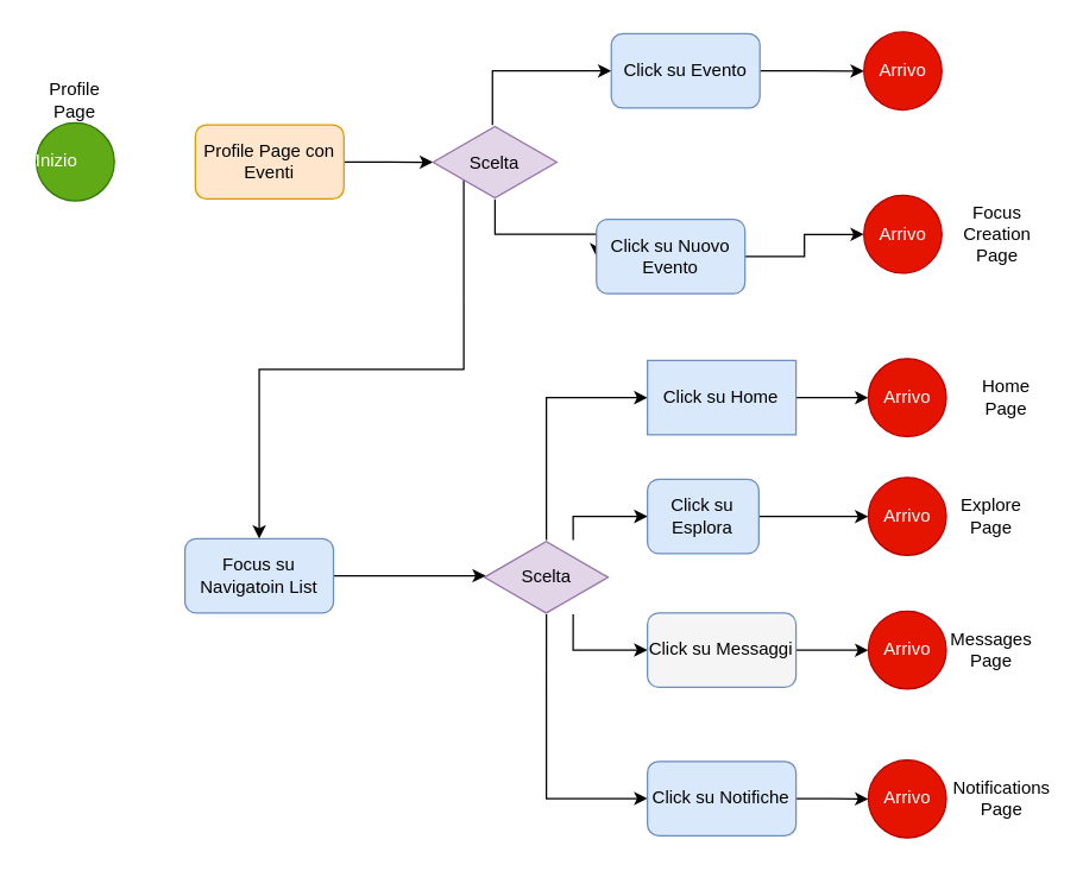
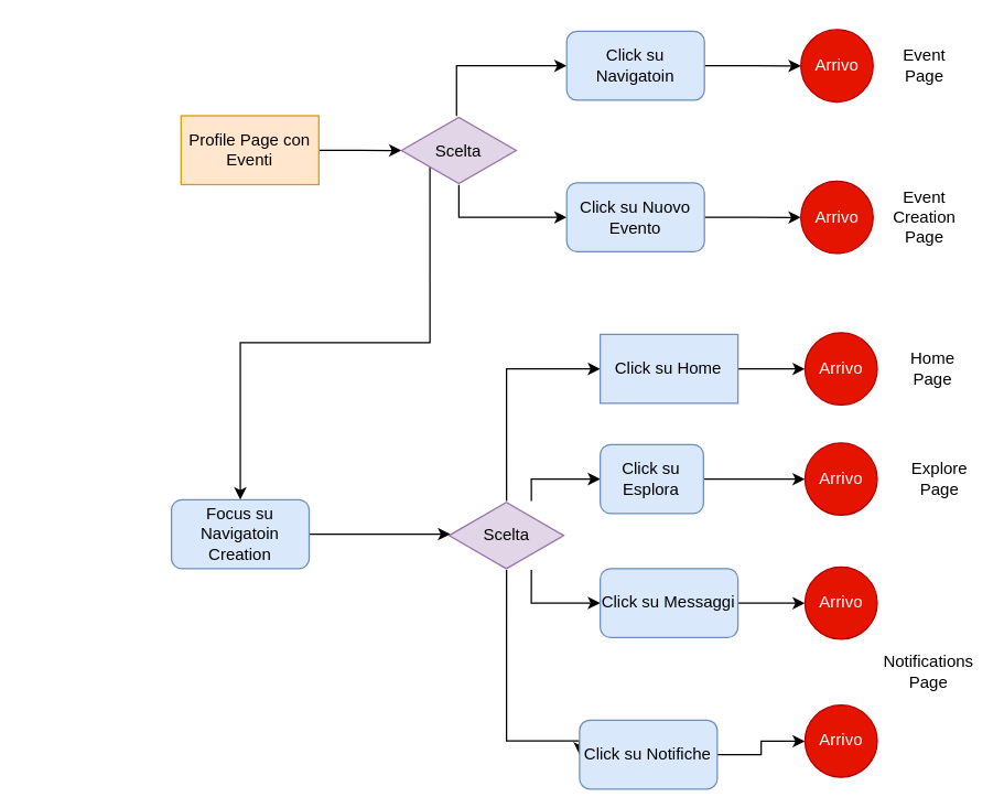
- <mxCell id="11" value="Click su Evento" style="rounded=1;whiteSpace=wrap;html=1;fillColor=#dae8fc;strokeColor=#6c8ebf;" vertex="1" parent="1"><mxGeometry x="411" y="22" width="100" height="50" as="geometry" /></mxCell>
+ <mxCell id="11" value="Click su Navigatoin" style="rounded=1;whiteSpace=wrap;html=1;fillColor=#dae8fc;strokeColor=#6c8ebf;" vertex="1" parent="1"><mxGeometry x="411" y="22" width="100" height="50" as="geometry" /></mxCell>
+ <mxCell id="16" value="Event Page" style="text;html=1;strokeColor=none;fillColor=none;align=center;verticalAlign=middle;whiteSpace=wrap;rounded=0;" vertex="1" parent="1"><mxGeometry x="641" y="32" width="60" height="30" as="geometry" /></mxCell>
- <mxCell id="3" value="Profile Page" style="text;html=1;strokeColor=none;fillColor=none;align=center;verticalAlign=middle;whiteSpace=wrap;rounded=0;" parent="1" vertex="1"><mxGeometry x="20" y="52" width="60" height="30" as="geometry" /></mxCell>
- <mxCell id="2" value="Inizio&lt;span style=&quot;white-space: pre;&quot;&gt;&#09;&lt;/span&gt;" style="ellipse;whiteSpace=wrap;html=1;aspect=fixed;fillColor=#60a917;strokeColor=#2D7600;fontColor=#ffffff;" parent="1" vertex="1"><mxGeometry x="24" y="82" width="52.5" height="52.5" as="geometry" /></mxCell>
- <mxCell id="5" value="Profile Page con Eventi" style="rounded=1;whiteSpace=wrap;html=1;fillColor=#ffe6cc;strokeColor=#d79b00;" vertex="1" parent="1"><mxGeometry x="131" y="83.25" width="100" height="50" as="geometry" /></mxCell>
+ <mxCell id="5" value="Profile Page con Eventi" style="whiteSpace=wrap;html=1;fillColor=#ffe6cc;strokeColor=#d79b00;rounded=0;" vertex="1" parent="1"><mxGeometry x="131" y="83.25" width="100" height="50" as="geometry" /></mxCell>
- <mxCell id="17" value="Focus Creation Page" style="text;html=1;strokeColor=none;fillColor=none;align=center;verticalAlign=middle;whiteSpace=wrap;rounded=0;" vertex="1" parent="1"><mxGeometry x="641" y="142" width="60" height="30" as="geometry" /></mxCell>
+ <mxCell id="17" value="Event Creation Page" style="text;html=1;strokeColor=none;fillColor=none;align=center;verticalAlign=middle;whiteSpace=wrap;rounded=0;" vertex="1" parent="1"><mxGeometry x="641" y="142" width="60" height="30" as="geometry" /></mxCell>
- <mxCell id="13" value="Click su Nuovo Evento" style="rounded=1;whiteSpace=wrap;html=1;fillColor=#dae8fc;strokeColor=#6c8ebf;" vertex="1" parent="1"><mxGeometry x="401" y="147" width="100" height="50" as="geometry" /></mxCell>
+ <mxCell id="13" value="Click su Nuovo Evento" style="rounded=1;whiteSpace=wrap;html=1;fillColor=#dae8fc;strokeColor=#6c8ebf;" vertex="1" parent="1"><mxGeometry x="411" y="132" width="100" height="50" as="geometry" /></mxCell>
- <mxCell id="37" value="Explore Page" style="text;html=1;strokeColor=none;fillColor=none;align=center;verticalAlign=middle;whiteSpace=wrap;rounded=0;" vertex="1" parent="1"><mxGeometry x="636.5" y="332" width="60" height="30" as="geometry" /></mxCell>
+ <mxCell id="37" value="Explore Page" style="text;html=1;strokeColor=none;fillColor=none;align=center;verticalAlign=middle;whiteSpace=wrap;rounded=0;" vertex="1" parent="1"><mxGeometry x="651.5" y="332" width="60" height="30" as="geometry" /></mxCell>
- <mxCell id="19" value="Focus su Navigatoin List" style="rounded=1;whiteSpace=wrap;html=1;fillColor=#dae8fc;strokeColor=#6c8ebf;" vertex="1" parent="1"><mxGeometry x="124" y="362" width="100" height="50" as="geometry" /></mxCell>
+ <mxCell id="19" value="Focus su Navigatoin Creation" style="rounded=1;whiteSpace=wrap;html=1;fillColor=#dae8fc;strokeColor=#6c8ebf;" vertex="1" parent="1"><mxGeometry x="124" y="362" width="100" height="50" as="geometry" /></mxCell>
- <mxCell id="29" value="Click su Messaggi" style="rounded=1;whiteSpace=wrap;html=1;fillColor=#f5f5f5;strokeColor=#6c8ebf;" vertex="1" parent="1"><mxGeometry x="435.33" y="412" width="100" height="50" as="geometry" /></mxCell>
+ <mxCell id="29" value="Click su Messaggi" style="rounded=1;whiteSpace=wrap;html=1;fillColor=#dae8fc;strokeColor=#6c8ebf;" vertex="1" parent="1"><mxGeometry x="435.33" y="412" width="100" height="50" as="geometry" /></mxCell>
- <mxCell id="38" value="Messages Page" style="text;html=1;strokeColor=none;fillColor=none;align=center;verticalAlign=middle;whiteSpace=wrap;rounded=0;" vertex="1" parent="1"><mxGeometry x="636.5" y="422" width="60" height="30" as="geometry" /></mxCell>
- <mxCell id="31" value="Click su Notifiche" style="rounded=1;whiteSpace=wrap;html=1;fillColor=#dae8fc;strokeColor=#6c8ebf;" vertex="1" parent="1"><mxGeometry x="435.33" y="512" width="100" height="50" as="geometry" /></mxCell>
+ <mxCell id="31" value="Click su Notifiche" style="rounded=1;whiteSpace=wrap;html=1;fillColor=#dae8fc;strokeColor=#6c8ebf;" vertex="1" parent="1"><mxGeometry x="420.33" y="522" width="100" height="50" as="geometry" /></mxCell>
- <mxCell id="39" value="Notifications&lt;br&gt;Page" style="text;html=1;strokeColor=none;fillColor=none;align=center;verticalAlign=middle;whiteSpace=wrap;rounded=0;" vertex="1" parent="1"><mxGeometry x="644" y="522" width="60" height="30" as="geometry" /></mxCell>
+ <mxCell id="39" value="Notifications&lt;br&gt;Page" style="text;html=1;strokeColor=none;fillColor=none;align=center;verticalAlign=middle;whiteSpace=wrap;rounded=0;" vertex="1" parent="1"><mxGeometry x="644" y="472" width="60" height="30" as="geometry" /></mxCell>
